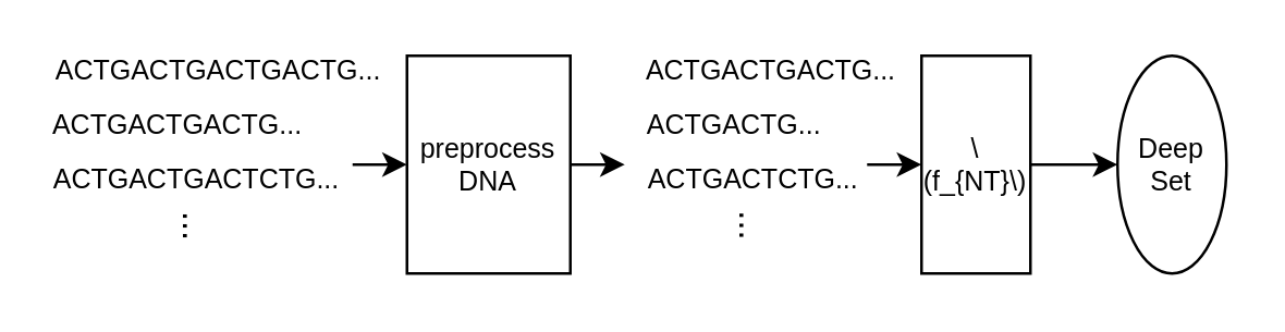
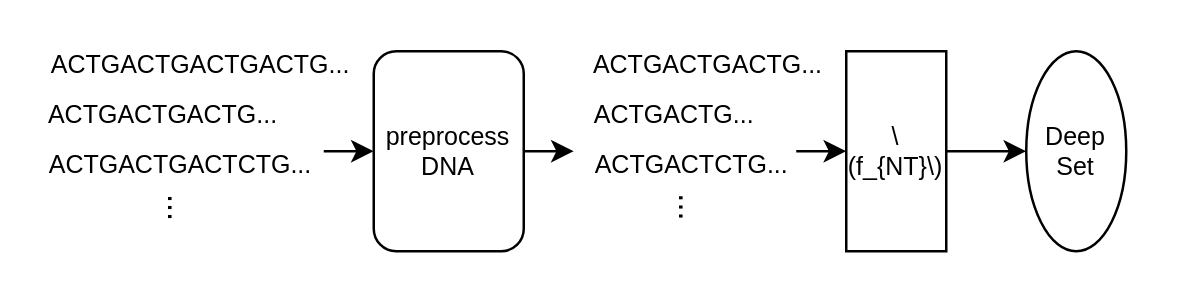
- <mxCell id="5" value="preprocess DNA" style="rounded=0;whiteSpace=wrap;html=1;fontSize=10;fillColor=default;" vertex="1" parent="1"><mxGeometry x="149" y="20" width="60" height="80" as="geometry" /></mxCell>
+ <mxCell id="5" value="preprocess DNA" style="whiteSpace=wrap;html=1;fontSize=10;fillColor=default;rounded=1;" vertex="1" parent="1"><mxGeometry x="149" y="20" width="60" height="80" as="geometry" /></mxCell>
